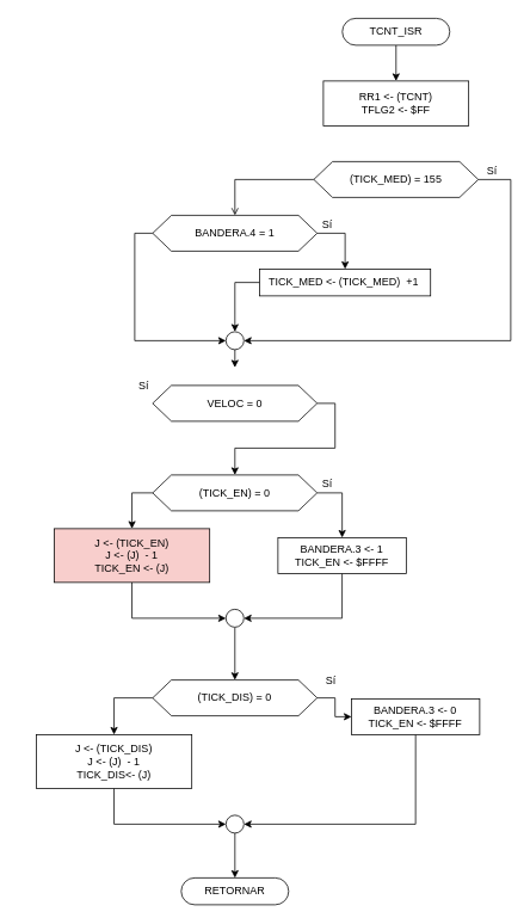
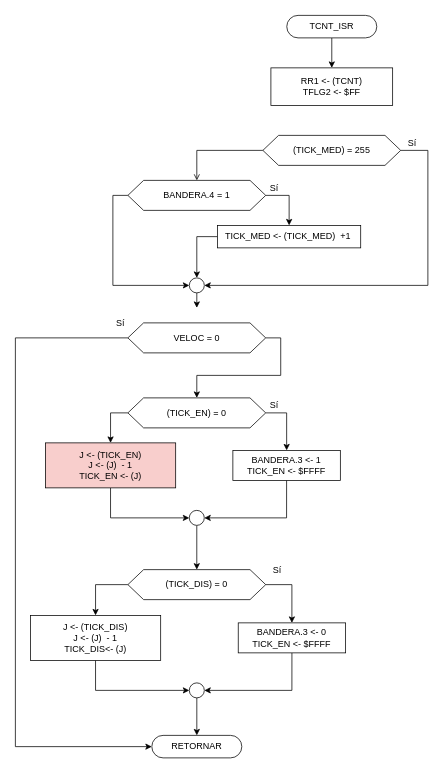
- <mxCell id="9" value="(TICK_MED) = 155" style="shape=hexagon;perimeter=hexagonPerimeter2;whiteSpace=wrap;html=1;size=0.114;" parent="1" vertex="1"><mxGeometry x="350" y="180" width="183.76" height="40" as="geometry" /></mxCell>
+ <mxCell id="9" value="(TICK_MED) = 255" style="shape=hexagon;perimeter=hexagonPerimeter2;whiteSpace=wrap;html=1;size=0.114;" parent="1" vertex="1"><mxGeometry x="350" y="180" width="183.76" height="40" as="geometry" /></mxCell>
- <mxCell id="6" value="&lt;span&gt;BANDERA.3 &amp;lt;- 0&lt;br&gt;&lt;/span&gt;TICK_EN &amp;lt;- $FFFF&lt;span&gt;&lt;br&gt;&lt;/span&gt;" style="rounded=0;whiteSpace=wrap;html=1;" parent="1" vertex="1"><mxGeometry x="392.14" y="780" width="143.2" height="40" as="geometry" /></mxCell>
+ <mxCell id="6" value="&lt;span&gt;BANDERA.3 &amp;lt;- 0&lt;br&gt;&lt;/span&gt;TICK_EN &amp;lt;- $FFFF&lt;span&gt;&lt;br&gt;&lt;/span&gt;" style="rounded=0;whiteSpace=wrap;html=1;" parent="1" vertex="1"><mxGeometry x="317.14" y="830" width="143.2" height="40" as="geometry" /></mxCell>
+ <mxCell id="39" style="edgeStyle=orthogonalEdgeStyle;rounded=0;orthogonalLoop=1;jettySize=auto;html=1;exitX=0;exitY=0.5;exitDx=0;exitDy=0;entryX=0;entryY=0.5;entryDx=0;entryDy=0;" edge="1" parent="1" source="40" target="21"><mxGeometry relative="1" as="geometry"><Array as="points"><mxPoint x="20" y="450" /><mxPoint x="20" y="995" /></Array></mxGeometry></mxCell>
